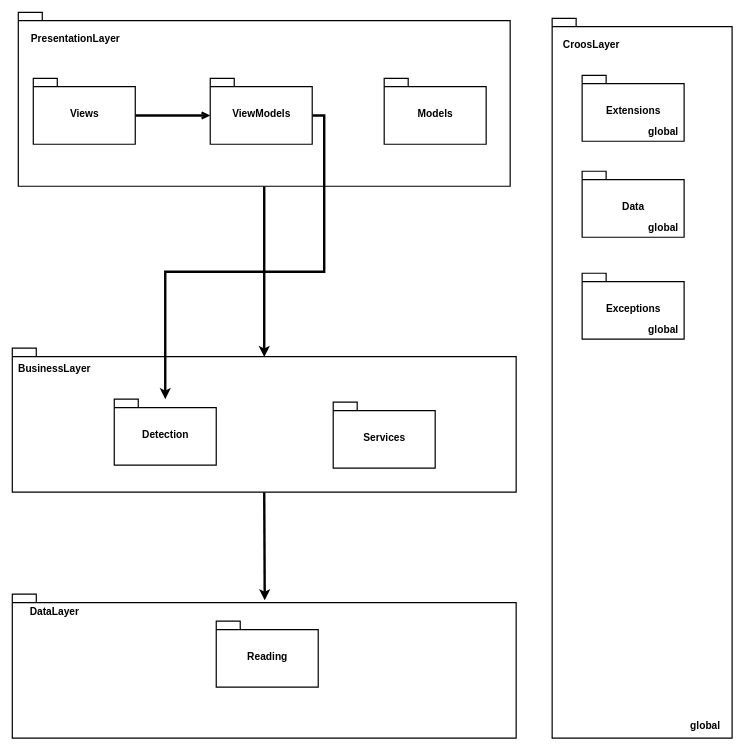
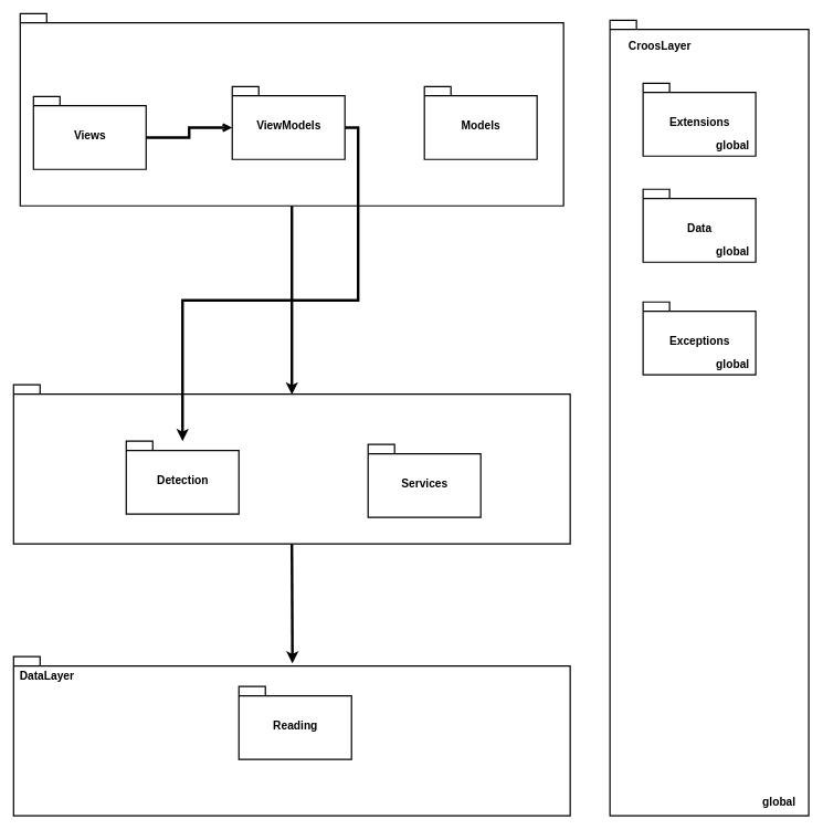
- <mxCell id="4" value="PresentationLayer" style="text;html=1;align=center;verticalAlign=middle;resizable=0;points=[];autosize=1;strokeColor=none;fillColor=none;fontSize=17;fontStyle=1;strokeWidth=2;" parent="1" vertex="1"><mxGeometry x="45" y="50" width="160" height="30" as="geometry" /></mxCell>
- <mxCell id="11" value="CroosLayer" style="text;html=1;align=center;verticalAlign=middle;resizable=0;points=[];autosize=1;strokeColor=none;fillColor=none;fontSize=17;fontStyle=1;strokeWidth=2;" parent="1" vertex="1"><mxGeometry x="930" y="60" width="110" height="30" as="geometry" /></mxCell>
+ <mxCell id="11" value="CroosLayer" style="text;html=1;align=center;verticalAlign=middle;resizable=0;points=[];autosize=1;strokeColor=none;fillColor=none;fontSize=17;fontStyle=1;strokeWidth=2;" parent="1" vertex="1"><mxGeometry x="940" y="55" width="110" height="30" as="geometry" /></mxCell>
- <mxCell id="13" value="Views" style="shape=folder;fontStyle=1;spacingTop=10;tabWidth=40;tabHeight=14;tabPosition=left;html=1;fontSize=17;fillColor=#FFFFFF;strokeWidth=2;" parent="1" vertex="1"><mxGeometry x="55" y="130" width="170" height="110" as="geometry" /></mxCell>
+ <mxCell id="13" value="Views" style="shape=folder;fontStyle=1;spacingTop=10;tabWidth=40;tabHeight=14;tabPosition=left;html=1;fontSize=17;fillColor=#FFFFFF;strokeWidth=2;" parent="1" vertex="1"><mxGeometry x="50" y="145" width="170" height="110" as="geometry" /></mxCell>
- <mxCell id="7" value="BusinessLayer" style="text;html=1;align=center;verticalAlign=middle;resizable=0;points=[];autosize=1;strokeColor=none;fillColor=none;fontSize=17;fontStyle=1;strokeWidth=2;" parent="1" vertex="1"><mxGeometry x="20" y="600" width="140" height="30" as="geometry" /></mxCell>
- <mxCell id="9" value="DataLayer" style="text;html=1;align=center;verticalAlign=middle;resizable=0;points=[];autosize=1;strokeColor=none;fillColor=none;fontSize=17;fontStyle=1;strokeWidth=2;" parent="1" vertex="1"><mxGeometry x="40" y="1005" width="100" height="30" as="geometry" /></mxCell>
+ <mxCell id="9" value="DataLayer" style="text;html=1;align=center;verticalAlign=middle;resizable=0;points=[];autosize=1;strokeColor=none;fillColor=none;fontSize=17;fontStyle=1;strokeWidth=2;" parent="1" vertex="1"><mxGeometry x="20" y="1005" width="100" height="30" as="geometry" /></mxCell>
